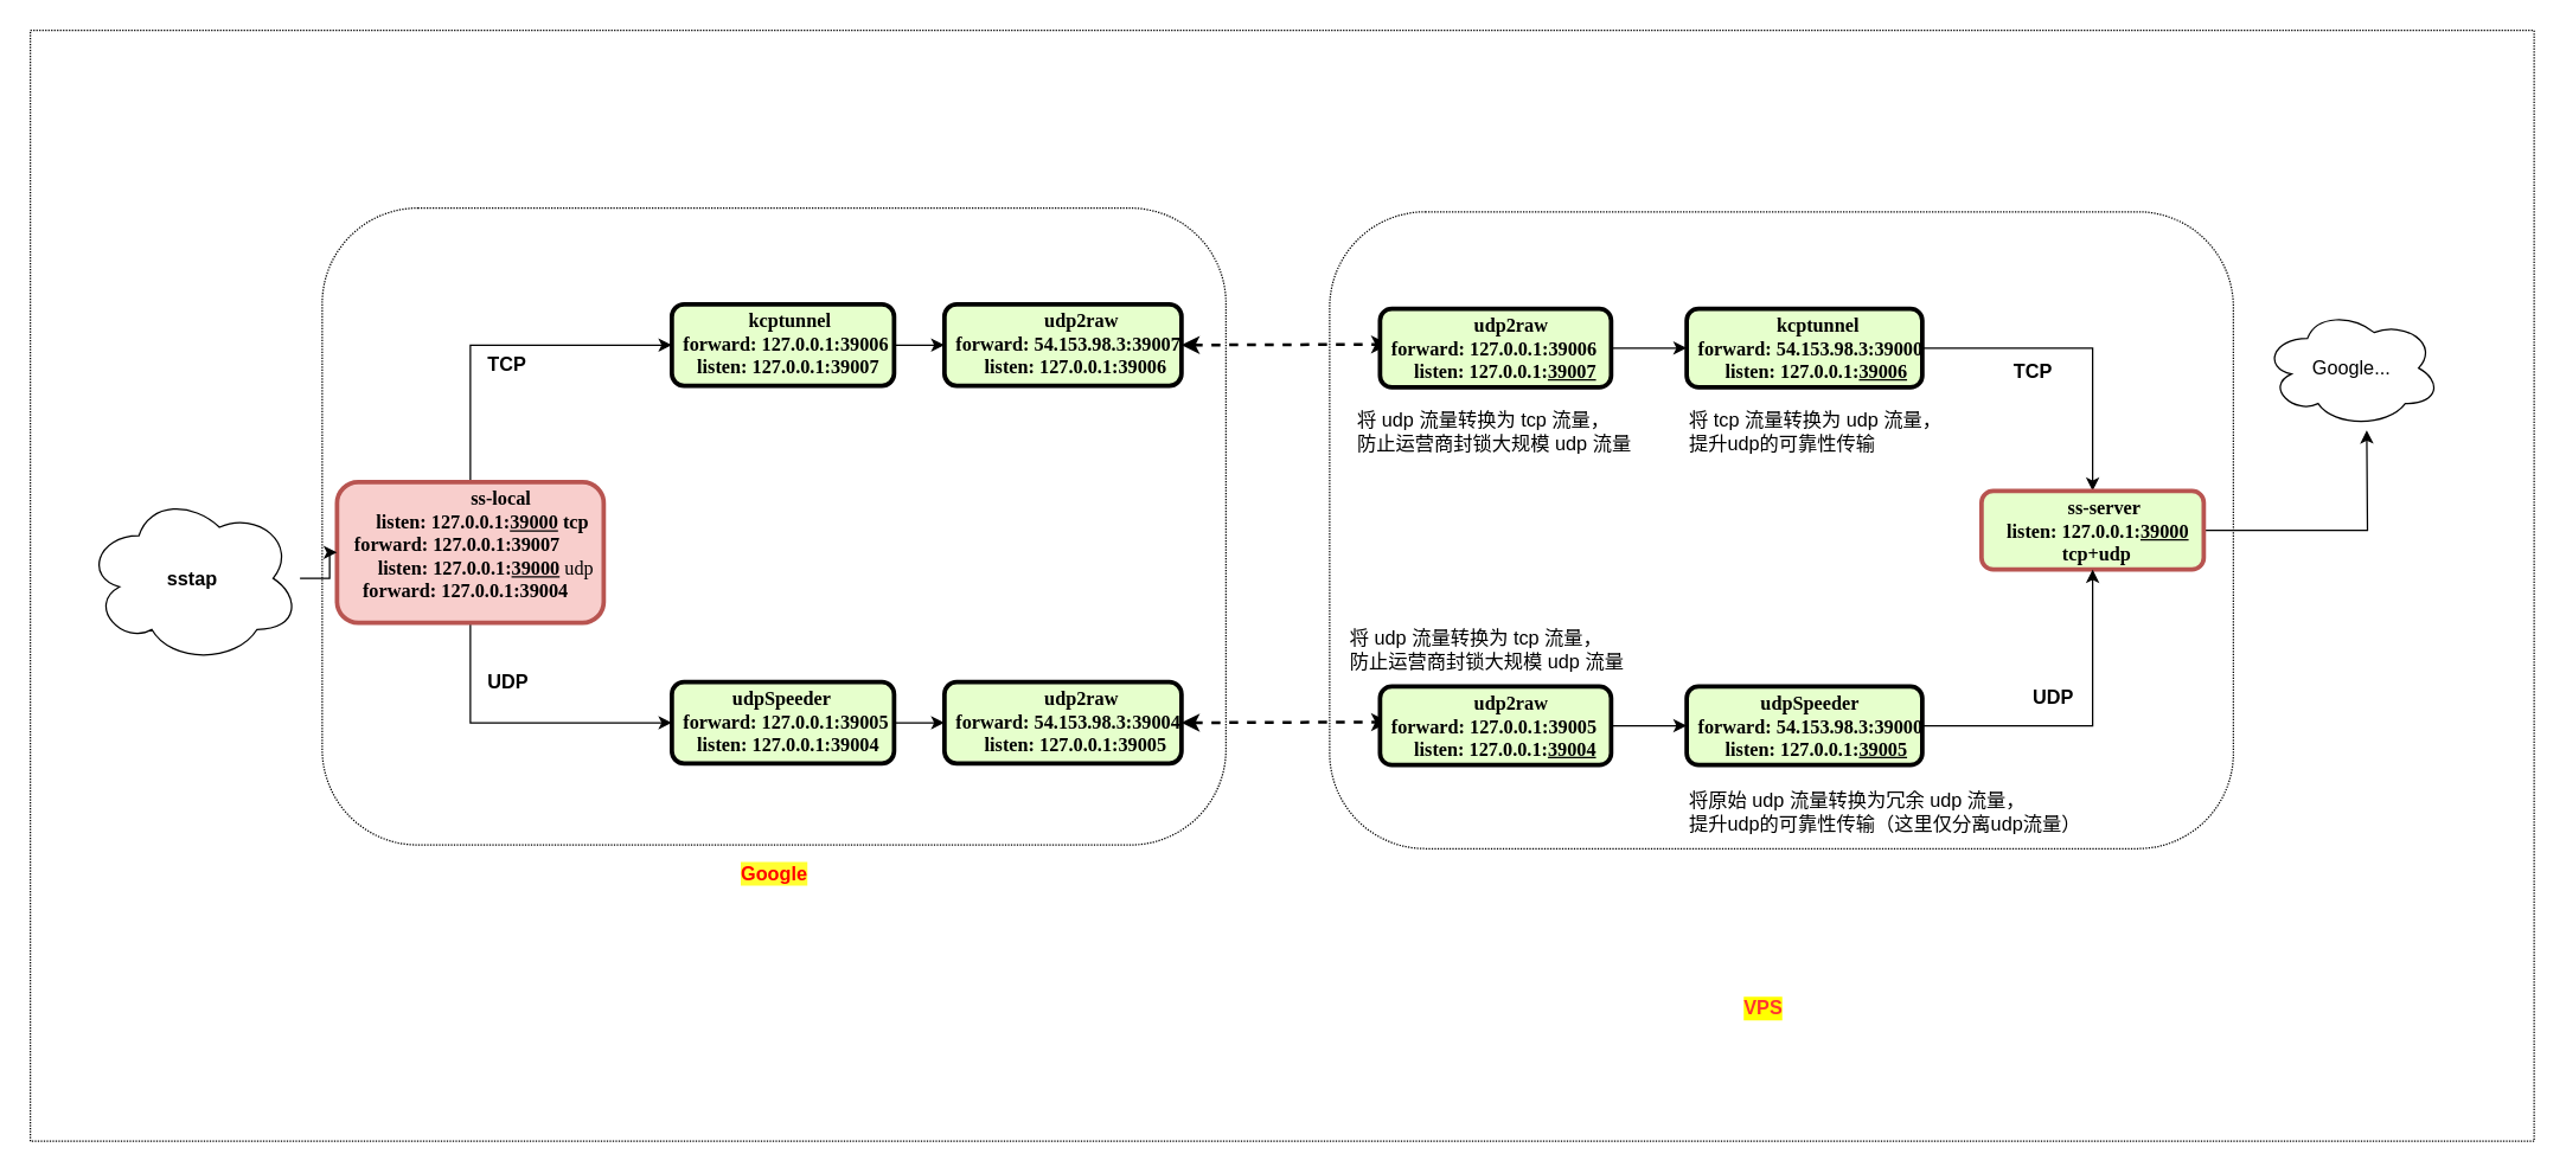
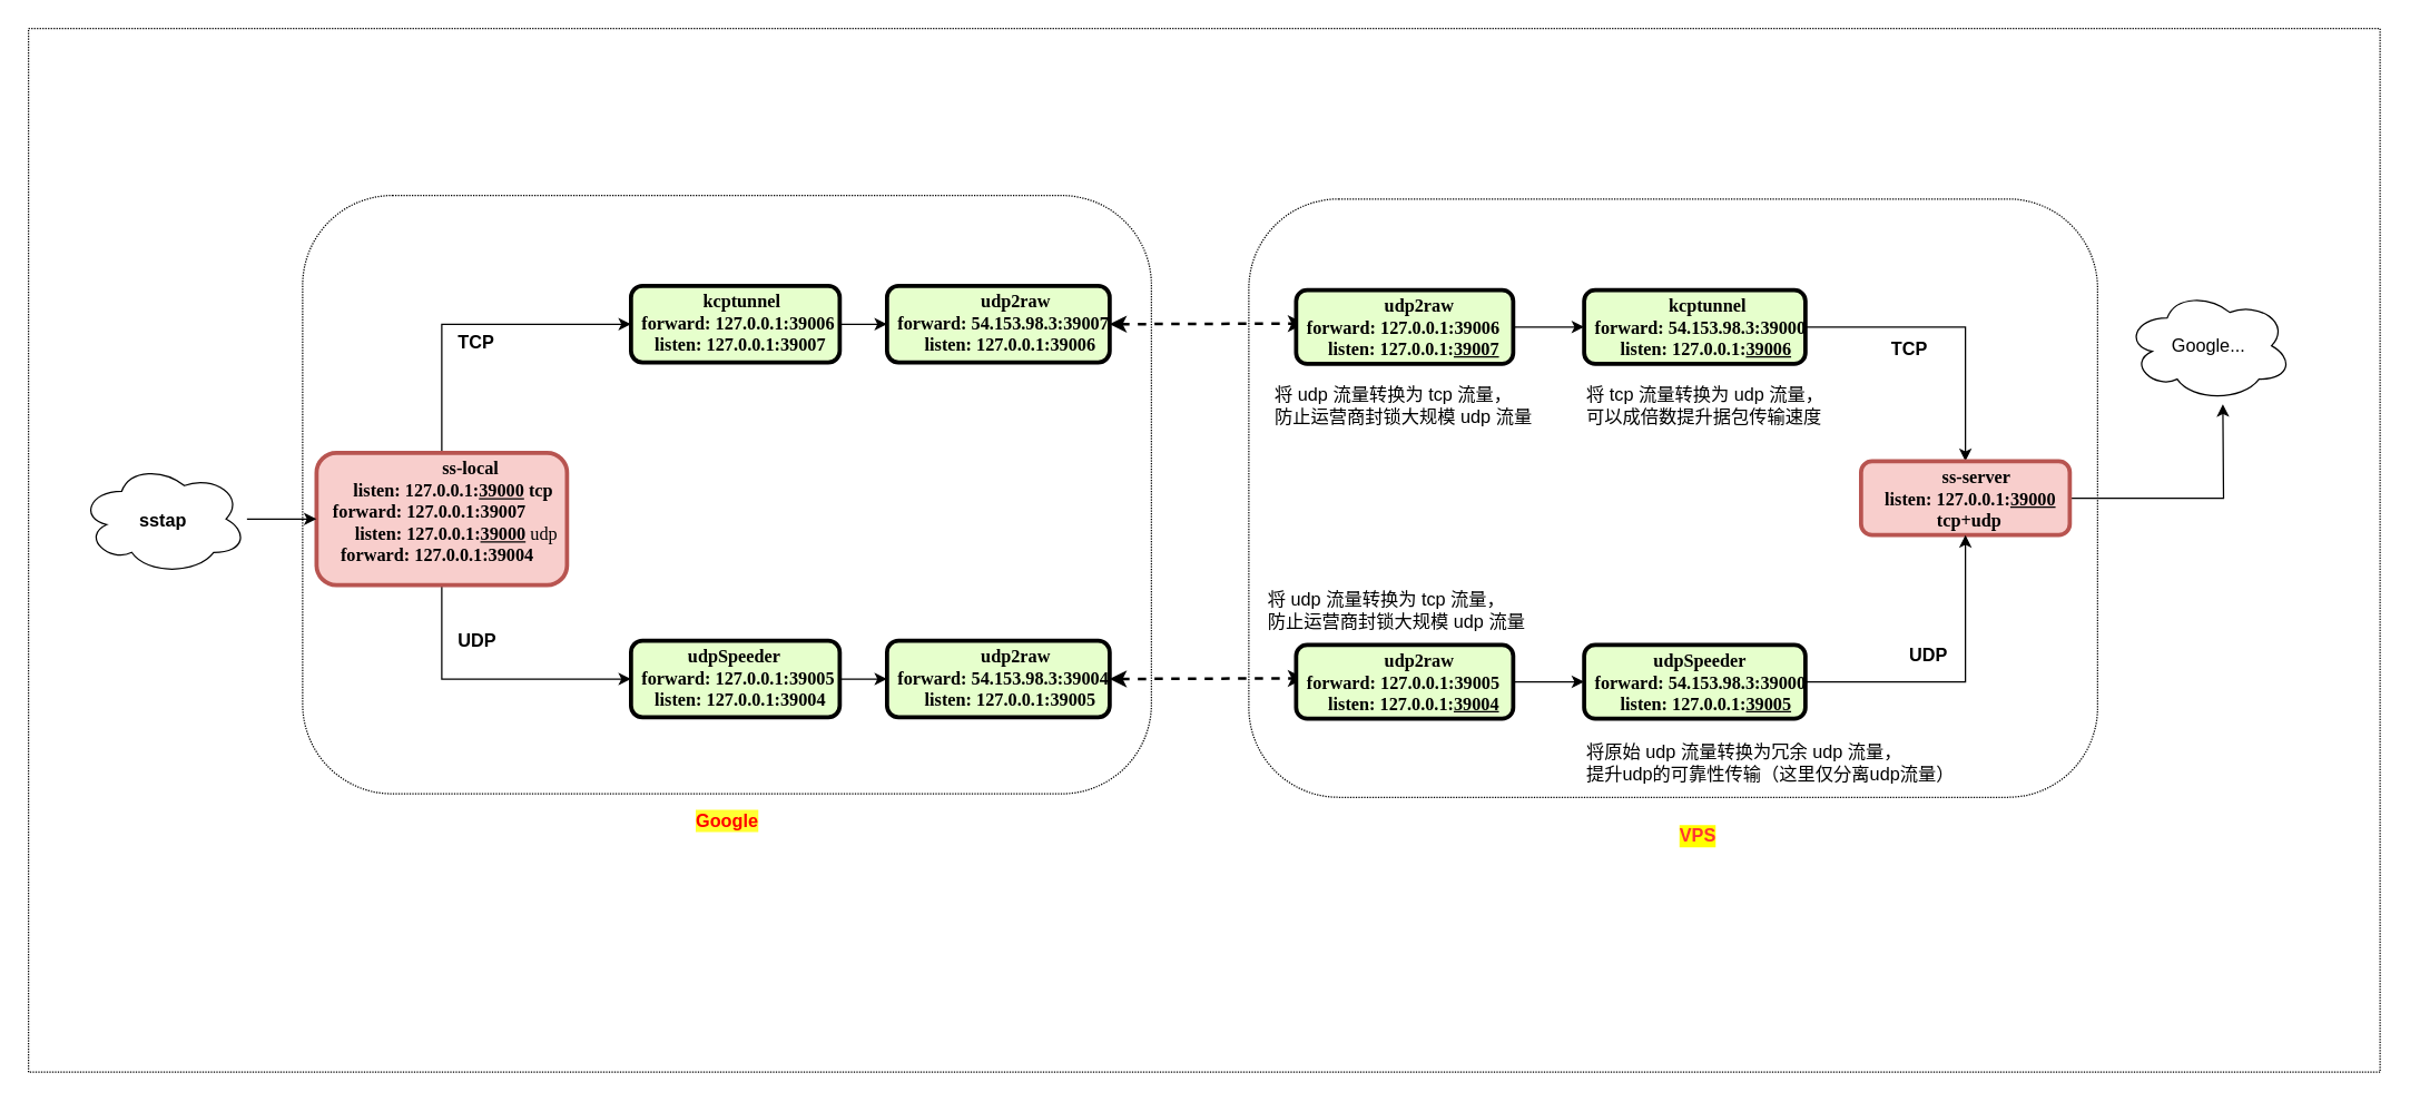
- <mxCell id="34" value="&lt;font color=&quot;#000000&quot;&gt;将&amp;nbsp;tcp&amp;nbsp;流量转换为&amp;nbsp;udp&amp;nbsp;流量，&lt;br&gt;提升udp的可靠性传输&lt;/font&gt;" style="text;html=1;resizable=0;points=[];autosize=1;align=left;verticalAlign=top;spacingTop=-4;fontSize=13;fontColor=#FF3333;" vertex="1" parent="1"><mxGeometry x="1138" y="273" width="190" height="30" as="geometry" /></mxCell>
+ <mxCell id="34" value="&lt;font color=&quot;#000000&quot;&gt;将&amp;nbsp;tcp&amp;nbsp;流量转换为&amp;nbsp;udp&amp;nbsp;流量，&lt;br&gt;可以成倍数提升据包传输速度&lt;/font&gt;" style="text;html=1;resizable=0;points=[];autosize=1;align=left;verticalAlign=top;spacingTop=-4;fontSize=13;fontColor=#FF3333;" vertex="1" parent="1"><mxGeometry x="1138" y="273" width="190" height="30" as="geometry" /></mxCell>
- <mxCell id="14" value="&lt;p style=&quot;margin: 4px 0px 0px; text-decoration: underline; font-size: 13px;&quot;&gt;&lt;/p&gt;&lt;p style=&quot;margin: 0px 0px 0px 8px; font-size: 13px;&quot;&gt;&lt;span style=&quot;font-family: georgia; font-size: 13px;&quot;&gt;ss-server&amp;nbsp; &amp;nbsp; &amp;nbsp; &amp;nbsp; &amp;nbsp; &amp;nbsp; &amp;nbsp;&lt;/span&gt;&lt;/p&gt;&lt;p style=&quot;margin: 0px 0px 0px 8px; font-size: 13px;&quot;&gt;&lt;font face=&quot;Garamond&quot; style=&quot;font-size: 13px;&quot;&gt;listen: 127.0.0.1:&lt;u style=&quot;font-size: 13px;&quot;&gt;39000&lt;/u&gt;&amp;nbsp; &amp;nbsp;&lt;/font&gt;&lt;/p&gt;&lt;p style=&quot;margin: 0px 0px 0px 8px; font-size: 13px;&quot;&gt;&lt;font face=&quot;Garamond&quot; style=&quot;font-size: 13px;&quot;&gt;tcp+udp&amp;nbsp; &amp;nbsp; &amp;nbsp; &amp;nbsp; &amp;nbsp; &amp;nbsp; &amp;nbsp; &amp;nbsp;&lt;/font&gt;&lt;/p&gt;" style="verticalAlign=middle;align=right;overflow=fill;fontSize=13;fontFamily=Helvetica;html=1;rounded=1;fontStyle=1;strokeWidth=3;fillColor=#e6ffcc;strokeColor=#b85450;" vertex="1" parent="1"><mxGeometry x="1337" y="331" width="150" height="53" as="geometry" /></mxCell>
+ <mxCell id="14" value="&lt;p style=&quot;margin: 4px 0px 0px; text-decoration: underline; font-size: 13px;&quot;&gt;&lt;/p&gt;&lt;p style=&quot;margin: 0px 0px 0px 8px; font-size: 13px;&quot;&gt;&lt;span style=&quot;font-family: georgia; font-size: 13px;&quot;&gt;ss-server&amp;nbsp; &amp;nbsp; &amp;nbsp; &amp;nbsp; &amp;nbsp; &amp;nbsp; &amp;nbsp;&lt;/span&gt;&lt;/p&gt;&lt;p style=&quot;margin: 0px 0px 0px 8px; font-size: 13px;&quot;&gt;&lt;font face=&quot;Garamond&quot; style=&quot;font-size: 13px;&quot;&gt;listen: 127.0.0.1:&lt;u style=&quot;font-size: 13px;&quot;&gt;39000&lt;/u&gt;&amp;nbsp; &amp;nbsp;&lt;/font&gt;&lt;/p&gt;&lt;p style=&quot;margin: 0px 0px 0px 8px; font-size: 13px;&quot;&gt;&lt;font face=&quot;Garamond&quot; style=&quot;font-size: 13px;&quot;&gt;tcp+udp&amp;nbsp; &amp;nbsp; &amp;nbsp; &amp;nbsp; &amp;nbsp; &amp;nbsp; &amp;nbsp; &amp;nbsp;&lt;/font&gt;&lt;/p&gt;" style="verticalAlign=middle;align=right;overflow=fill;fontSize=13;fontFamily=Helvetica;html=1;rounded=1;fontStyle=1;strokeWidth=3;fillColor=#f8cecc;strokeColor=#b85450;" vertex="1" parent="1"><mxGeometry x="1337" y="331" width="150" height="53" as="geometry" /></mxCell>
- <mxCell id="31" value="sstap" style="ellipse;shape=cloud;whiteSpace=wrap;html=1;fontStyle=1;fontSize=13;" vertex="1" parent="1"><mxGeometry x="57" y="332.5" width="145" height="115" as="geometry" /></mxCell>
+ <mxCell id="31" value="sstap" style="ellipse;shape=cloud;whiteSpace=wrap;html=1;fontStyle=1;fontSize=13;" vertex="1" parent="1"><mxGeometry x="57" y="332.5" width="120" height="80" as="geometry" /></mxCell>
- <mxCell id="33" value="VPS" style="text;html=1;resizable=0;points=[];autosize=1;align=left;verticalAlign=top;spacingTop=-4;fontStyle=1;fontSize=13;fontColor=#FF3333;labelBackgroundColor=#FFFF00;" vertex="1" parent="1"><mxGeometry x="1175" y="670" width="40" height="20" as="geometry" /></mxCell>
+ <mxCell id="33" value="VPS" style="text;html=1;resizable=0;points=[];autosize=1;align=left;verticalAlign=top;spacingTop=-4;fontStyle=1;fontSize=13;fontColor=#FF3333;labelBackgroundColor=#FFFF00;" vertex="1" parent="1"><mxGeometry x="1205" y="590" width="40" height="20" as="geometry" /></mxCell>
